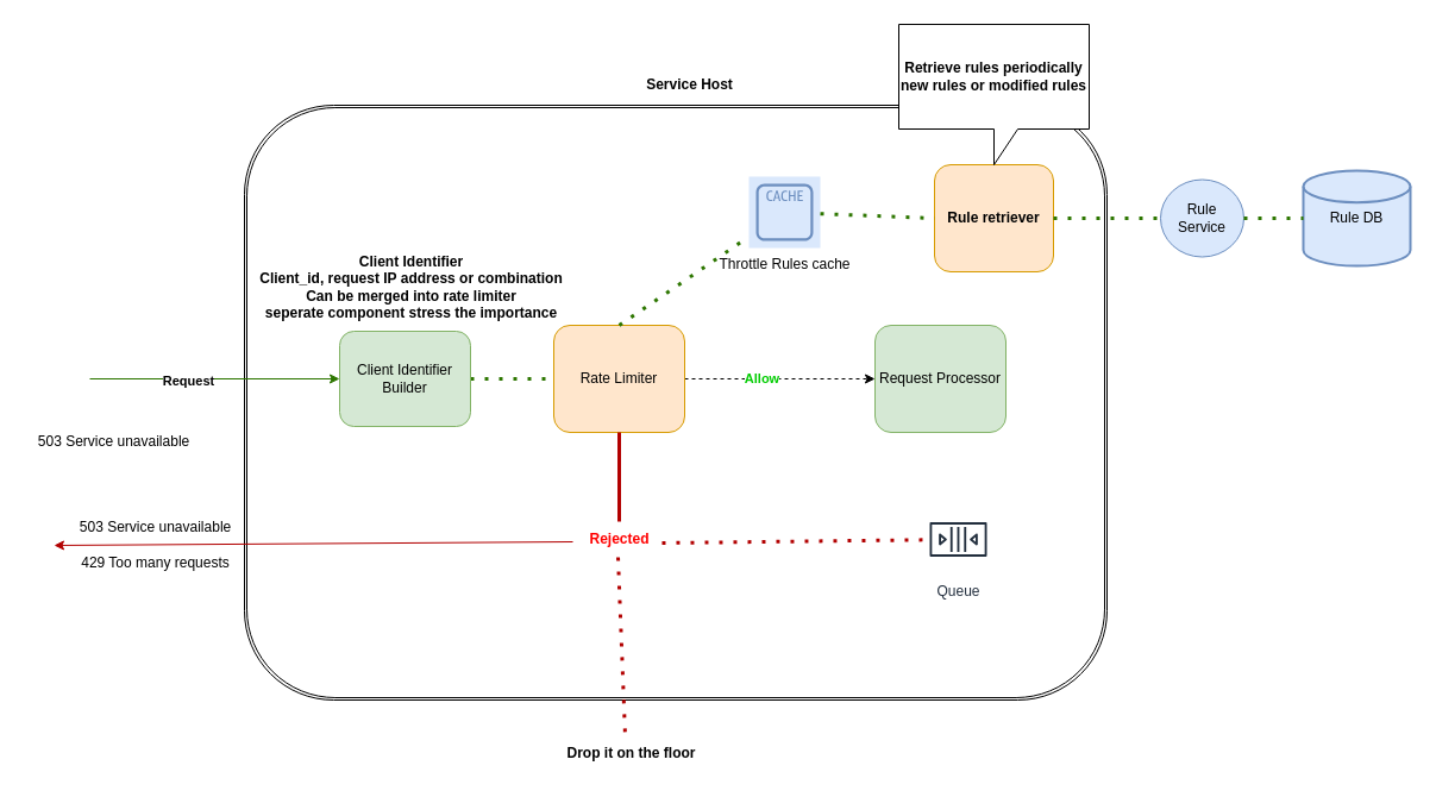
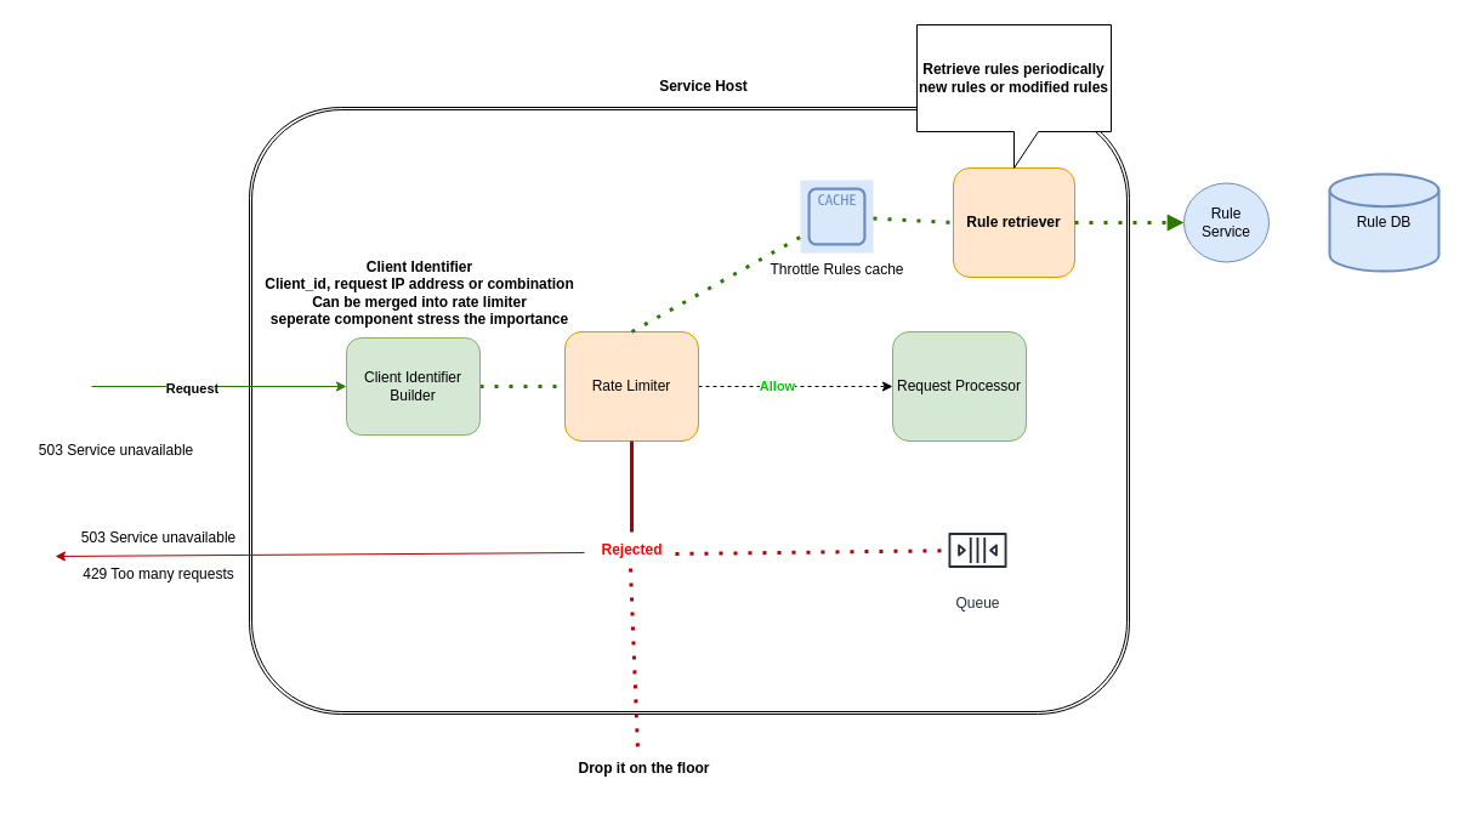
- <mxCell id="7" value="Throttle Rules cache" style="sketch=0;outlineConnect=0;strokeColor=#6c8ebf;fillColor=#dae8fc;dashed=0;verticalLabelPosition=bottom;verticalAlign=top;align=center;html=1;fontSize=12;fontStyle=0;aspect=fixed;shape=mxgraph.aws4.resourceIcon;resIcon=mxgraph.aws4.cache_node;" vertex="1" parent="1"><mxGeometry x="629" y="148" width="60" height="60" as="geometry" /></mxCell>
+ <mxCell id="7" value="Throttle Rules cache" style="sketch=0;outlineConnect=0;strokeColor=#6c8ebf;fillColor=#dae8fc;dashed=0;verticalLabelPosition=bottom;verticalAlign=top;align=center;html=1;fontSize=12;fontStyle=0;aspect=fixed;shape=mxgraph.aws4.resourceIcon;resIcon=mxgraph.aws4.cache_node;" vertex="1" parent="1"><mxGeometry x="659" y="148" width="60" height="60" as="geometry" /></mxCell>
- <mxCell id="16" value="" style="endArrow=none;dashed=1;html=1;dashPattern=1 3;strokeWidth=3;rounded=0;entryX=0;entryY=0.5;entryDx=0;entryDy=0;fillColor=#60a917;strokeColor=#2D7600;exitX=1;exitY=0.5;exitDx=0;exitDy=0;" edge="1" parent="1" source="6" target="5"><mxGeometry width="50" height="50" relative="1" as="geometry"><mxPoint x="699" y="227" as="sourcePoint" /><mxPoint x="795" y="225" as="targetPoint" /></mxGeometry></mxCell>
+ <mxCell id="16" value="" style="endArrow=block;dashed=1;html=1;dashPattern=1 3;strokeWidth=3;rounded=0;entryX=0;entryY=0.5;entryDx=0;entryDy=0;fillColor=#60a917;strokeColor=#2D7600;exitX=1;exitY=0.5;exitDx=0;exitDy=0;" edge="1" parent="1" source="6" target="5"><mxGeometry width="50" height="50" relative="1" as="geometry"><mxPoint x="699" y="227" as="sourcePoint" /><mxPoint x="795" y="225" as="targetPoint" /></mxGeometry></mxCell>
- <mxCell id="17" value="" style="endArrow=none;dashed=1;html=1;dashPattern=1 3;strokeWidth=3;rounded=0;entryX=0;entryY=0.5;entryDx=0;entryDy=0;fillColor=#60a917;strokeColor=#2D7600;exitX=1;exitY=0.5;exitDx=0;exitDy=0;entryPerimeter=0;" edge="1" parent="1" source="5" target="4"><mxGeometry width="50" height="50" relative="1" as="geometry"><mxPoint x="895" y="226" as="sourcePoint" /><mxPoint x="975" y="226" as="targetPoint" /></mxGeometry></mxCell>
